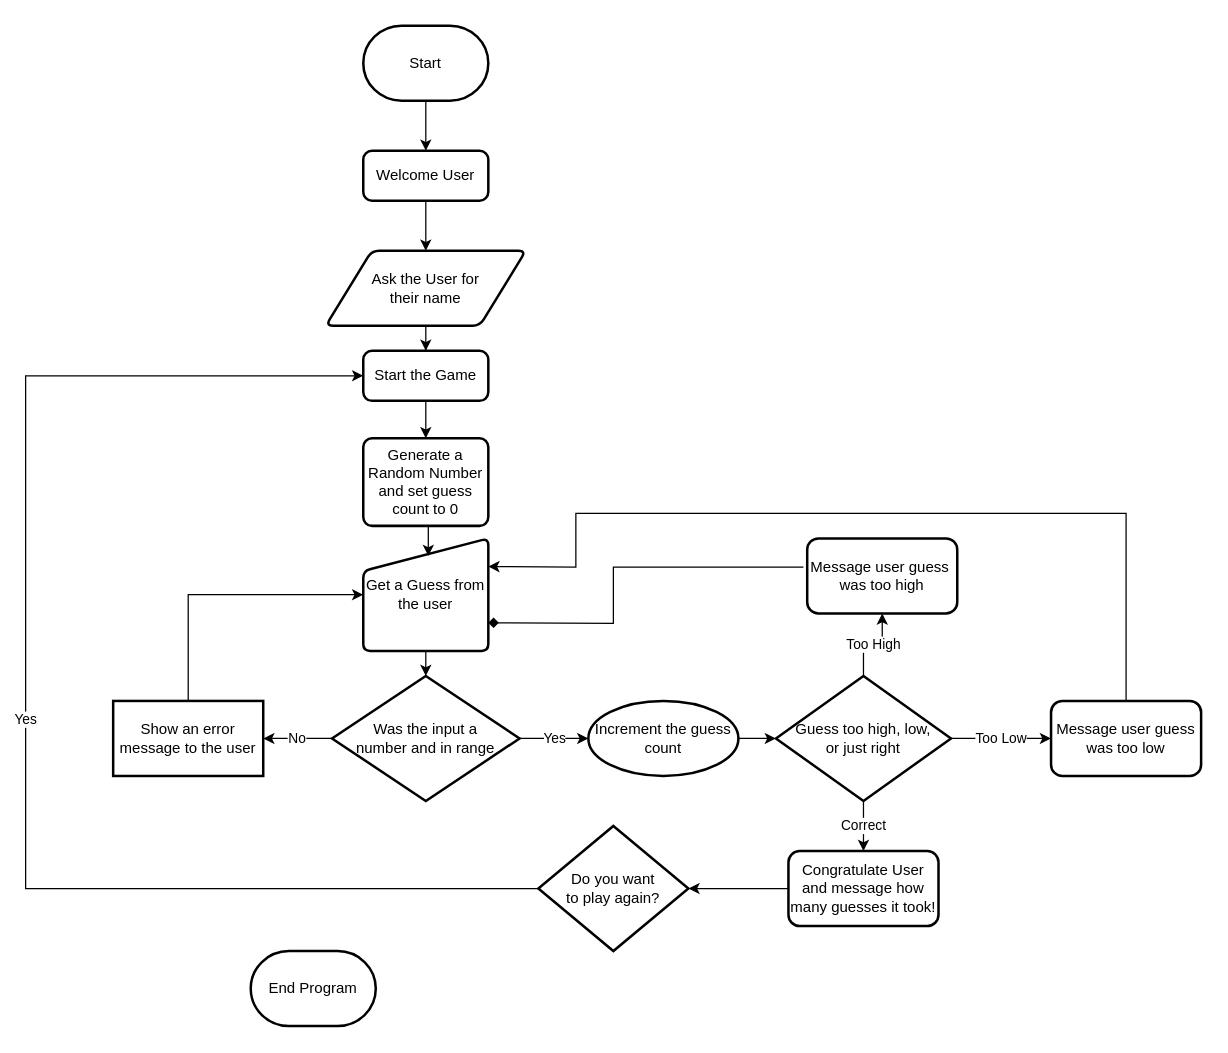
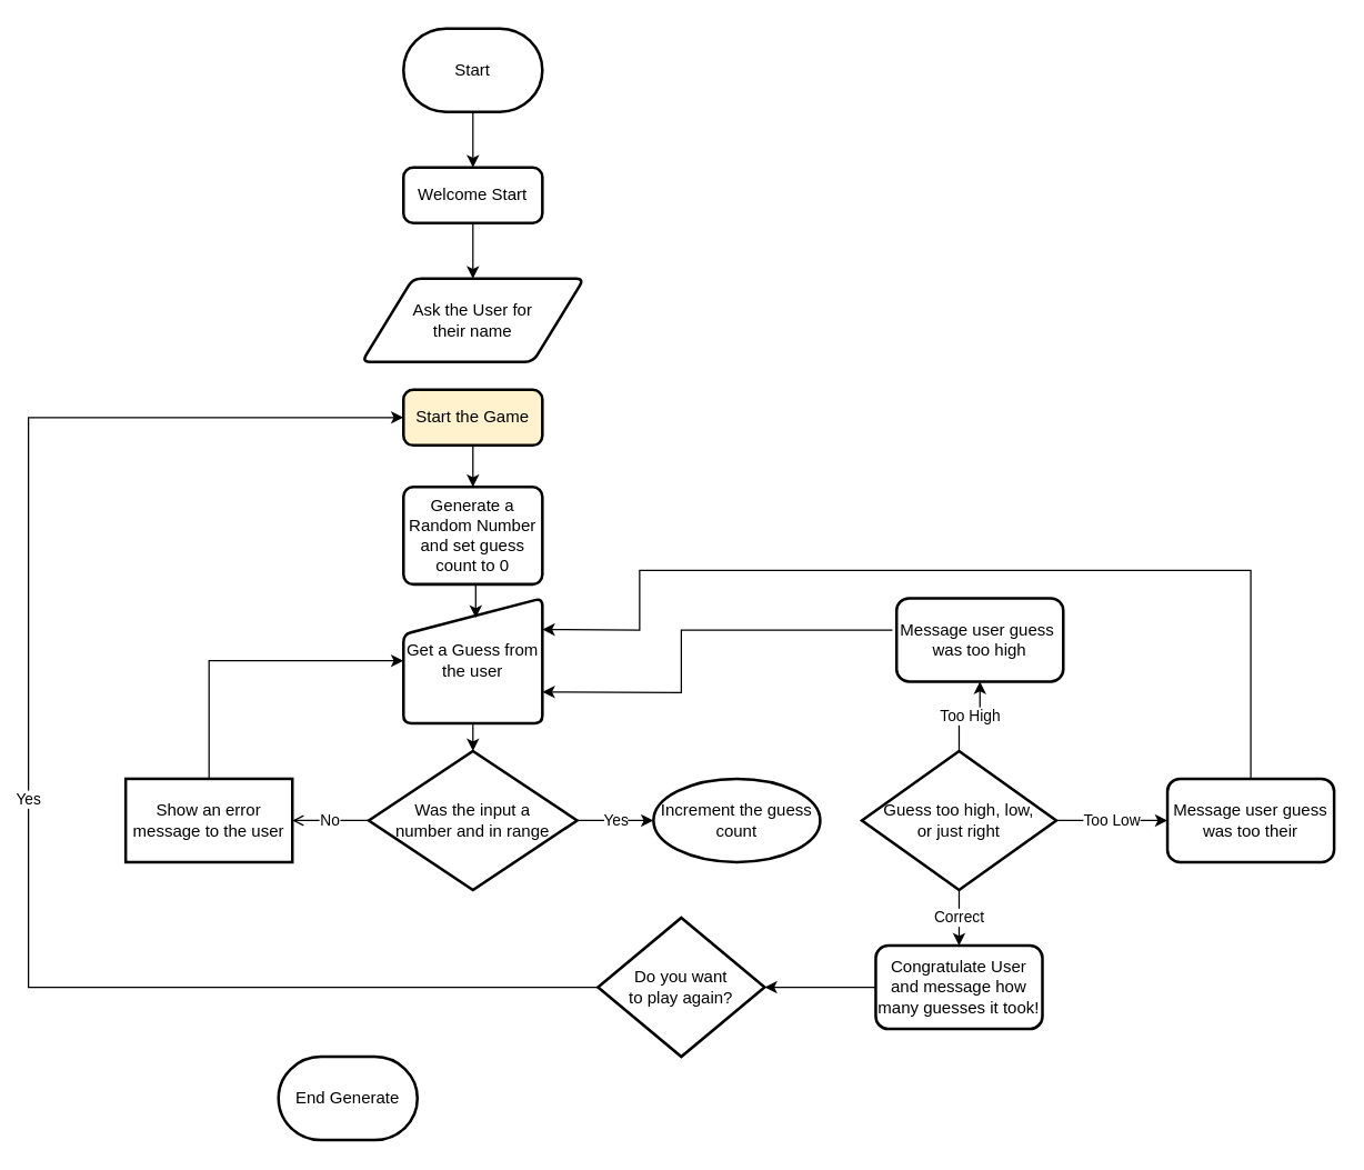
- <mxCell id="5" value="Welcome User" style="rounded=1;whiteSpace=wrap;html=1;absoluteArcSize=1;arcSize=14;strokeWidth=2;" vertex="1" parent="1"><mxGeometry x="290" y="120" width="100" height="40" as="geometry" /></mxCell>
+ <mxCell id="5" value="Welcome Start" style="rounded=1;whiteSpace=wrap;html=1;absoluteArcSize=1;arcSize=14;strokeWidth=2;" vertex="1" parent="1"><mxGeometry x="290" y="120" width="100" height="40" as="geometry" /></mxCell>
- <mxCell id="6" value="" style="edgeStyle=orthogonalEdgeStyle;rounded=0;orthogonalLoop=1;jettySize=auto;html=1;" edge="1" parent="1" source="7" target="9"><mxGeometry relative="1" as="geometry" /></mxCell>
- <mxCell id="9" value="Start the Game" style="rounded=1;whiteSpace=wrap;html=1;absoluteArcSize=1;arcSize=14;strokeWidth=2;" vertex="1" parent="1"><mxGeometry x="290" y="280" width="100" height="40" as="geometry" /></mxCell>
+ <mxCell id="9" value="Start the Game" style="rounded=1;whiteSpace=wrap;html=1;absoluteArcSize=1;arcSize=14;strokeWidth=2;fillColor=#fff2cc;" vertex="1" parent="1"><mxGeometry x="290" y="280" width="100" height="40" as="geometry" /></mxCell>
- <mxCell id="29" value="" style="endArrow=diamond;html=1;rounded=0;exitX=-0.025;exitY=0.383;exitDx=0;exitDy=0;exitPerimeter=0;entryX=1;entryY=0.75;entryDx=0;entryDy=0;" edge="1" parent="1" source="25" target="11"><mxGeometry width="50" height="50" relative="1" as="geometry"><mxPoint x="540" y="470" as="sourcePoint" /><mxPoint x="590" y="420" as="targetPoint" /><Array as="points"><mxPoint x="490" y="453" /><mxPoint x="490" y="498" /></Array></mxGeometry></mxCell>
+ <mxCell id="29" value="" style="endArrow=classic;html=1;rounded=0;exitX=-0.025;exitY=0.383;exitDx=0;exitDy=0;exitPerimeter=0;entryX=1;entryY=0.75;entryDx=0;entryDy=0;" edge="1" parent="1" source="25" target="11"><mxGeometry width="50" height="50" relative="1" as="geometry"><mxPoint x="540" y="470" as="sourcePoint" /><mxPoint x="590" y="420" as="targetPoint" /><Array as="points"><mxPoint x="490" y="453" /><mxPoint x="490" y="498" /></Array></mxGeometry></mxCell>
- <mxCell id="14" value="No" style="edgeStyle=orthogonalEdgeStyle;rounded=0;orthogonalLoop=1;jettySize=auto;html=1;" edge="1" parent="1" source="15" target="19"><mxGeometry relative="1" as="geometry" /></mxCell>
+ <mxCell id="14" value="No" style="edgeStyle=orthogonalEdgeStyle;rounded=0;orthogonalLoop=1;jettySize=auto;html=1;endArrow=open;" edge="1" parent="1" source="15" target="19"><mxGeometry relative="1" as="geometry" /></mxCell>
- <mxCell id="17" value="" style="edgeStyle=orthogonalEdgeStyle;rounded=0;orthogonalLoop=1;jettySize=auto;html=1;" edge="1" parent="1" source="18" target="24"><mxGeometry relative="1" as="geometry" /></mxCell>
- <mxCell id="26" value="Message user guess was too low" style="rounded=1;whiteSpace=wrap;html=1;strokeWidth=2;" vertex="1" parent="1"><mxGeometry x="840" y="560" width="120" height="60" as="geometry" /></mxCell>
+ <mxCell id="26" value="Message user guess was too their" style="rounded=1;whiteSpace=wrap;html=1;strokeWidth=2;" vertex="1" parent="1"><mxGeometry x="840" y="560" width="120" height="60" as="geometry" /></mxCell>
- <mxCell id="33" value="End Program" style="strokeWidth=2;html=1;shape=mxgraph.flowchart.terminator;whiteSpace=wrap;" vertex="1" parent="1"><mxGeometry x="200" y="760" width="100" height="60" as="geometry" /></mxCell>
+ <mxCell id="33" value="End Generate" style="strokeWidth=2;html=1;shape=mxgraph.flowchart.terminator;whiteSpace=wrap;" vertex="1" parent="1"><mxGeometry x="200" y="760" width="100" height="60" as="geometry" /></mxCell>
